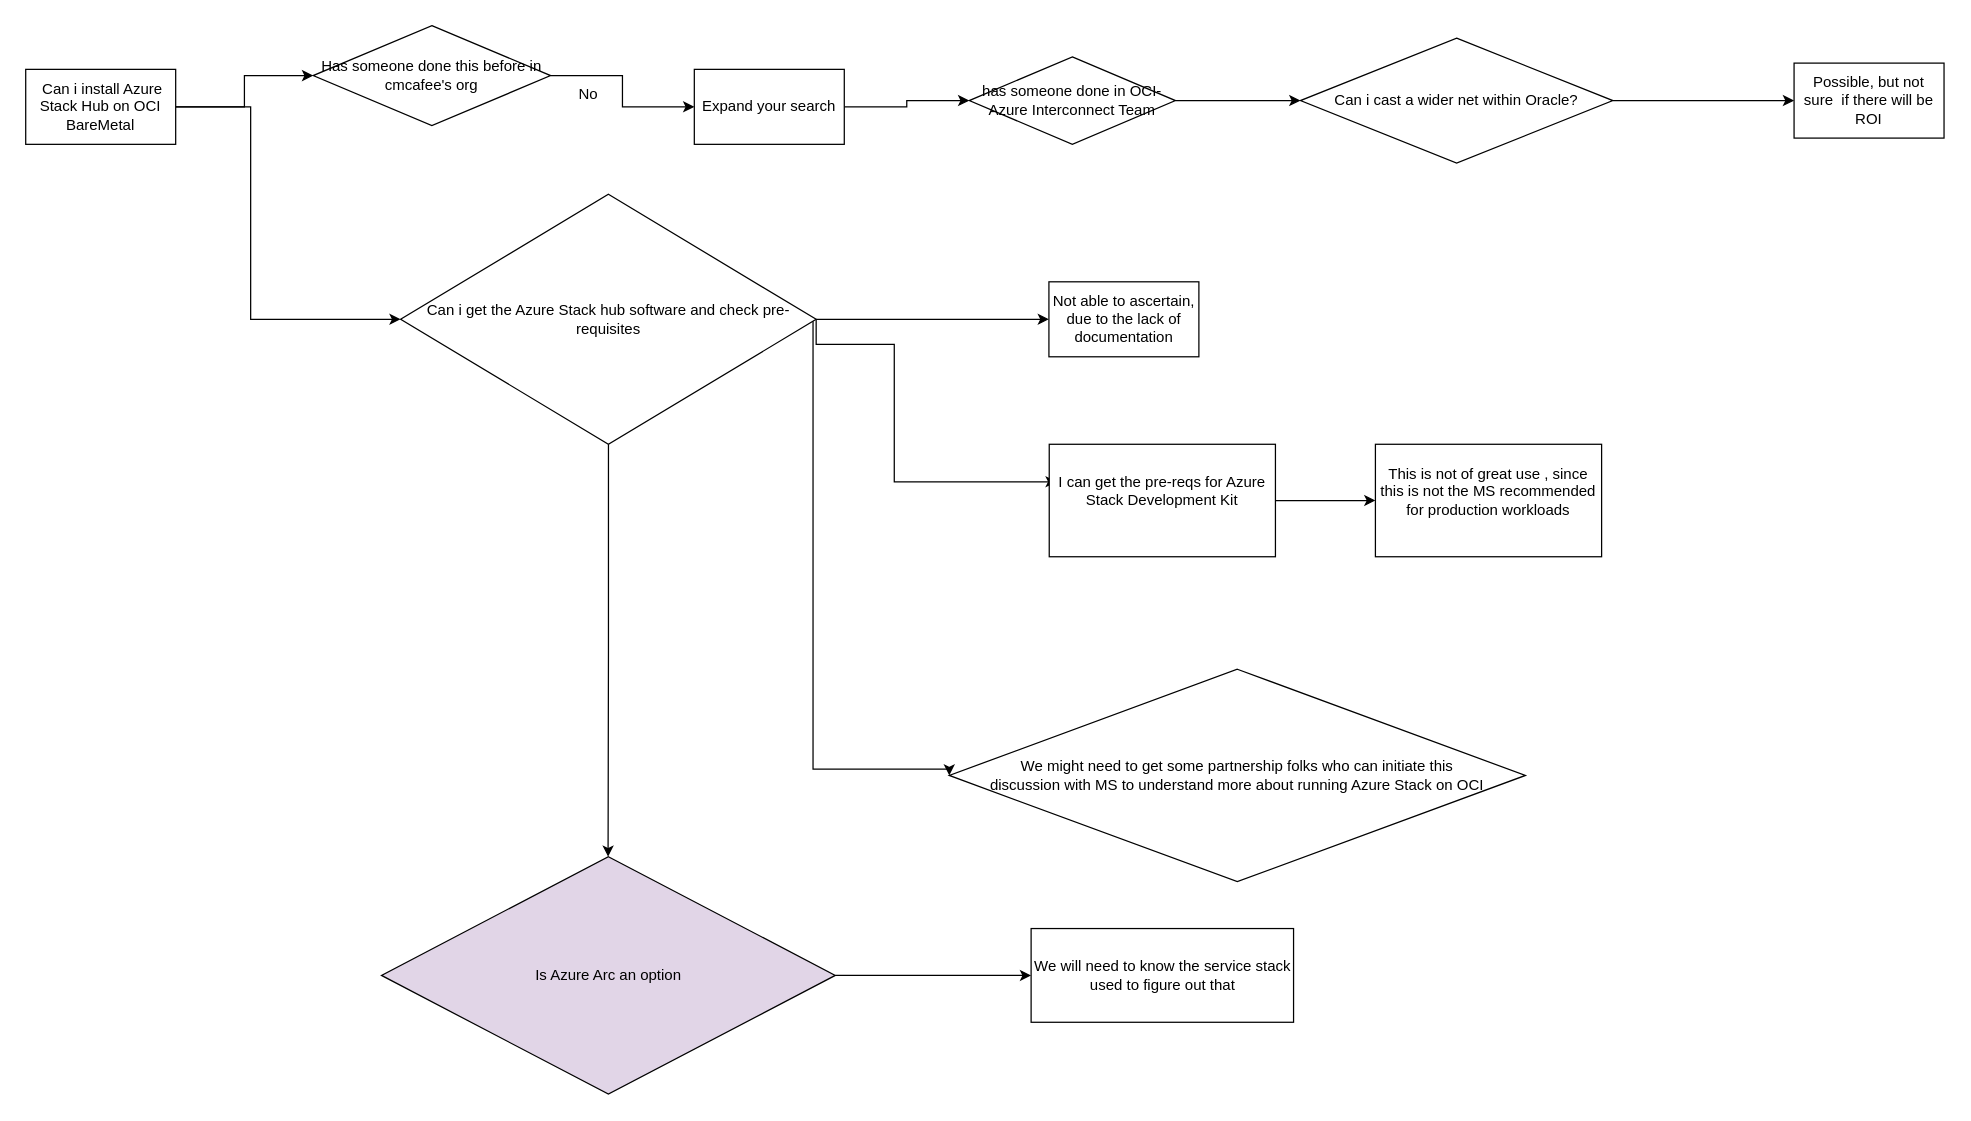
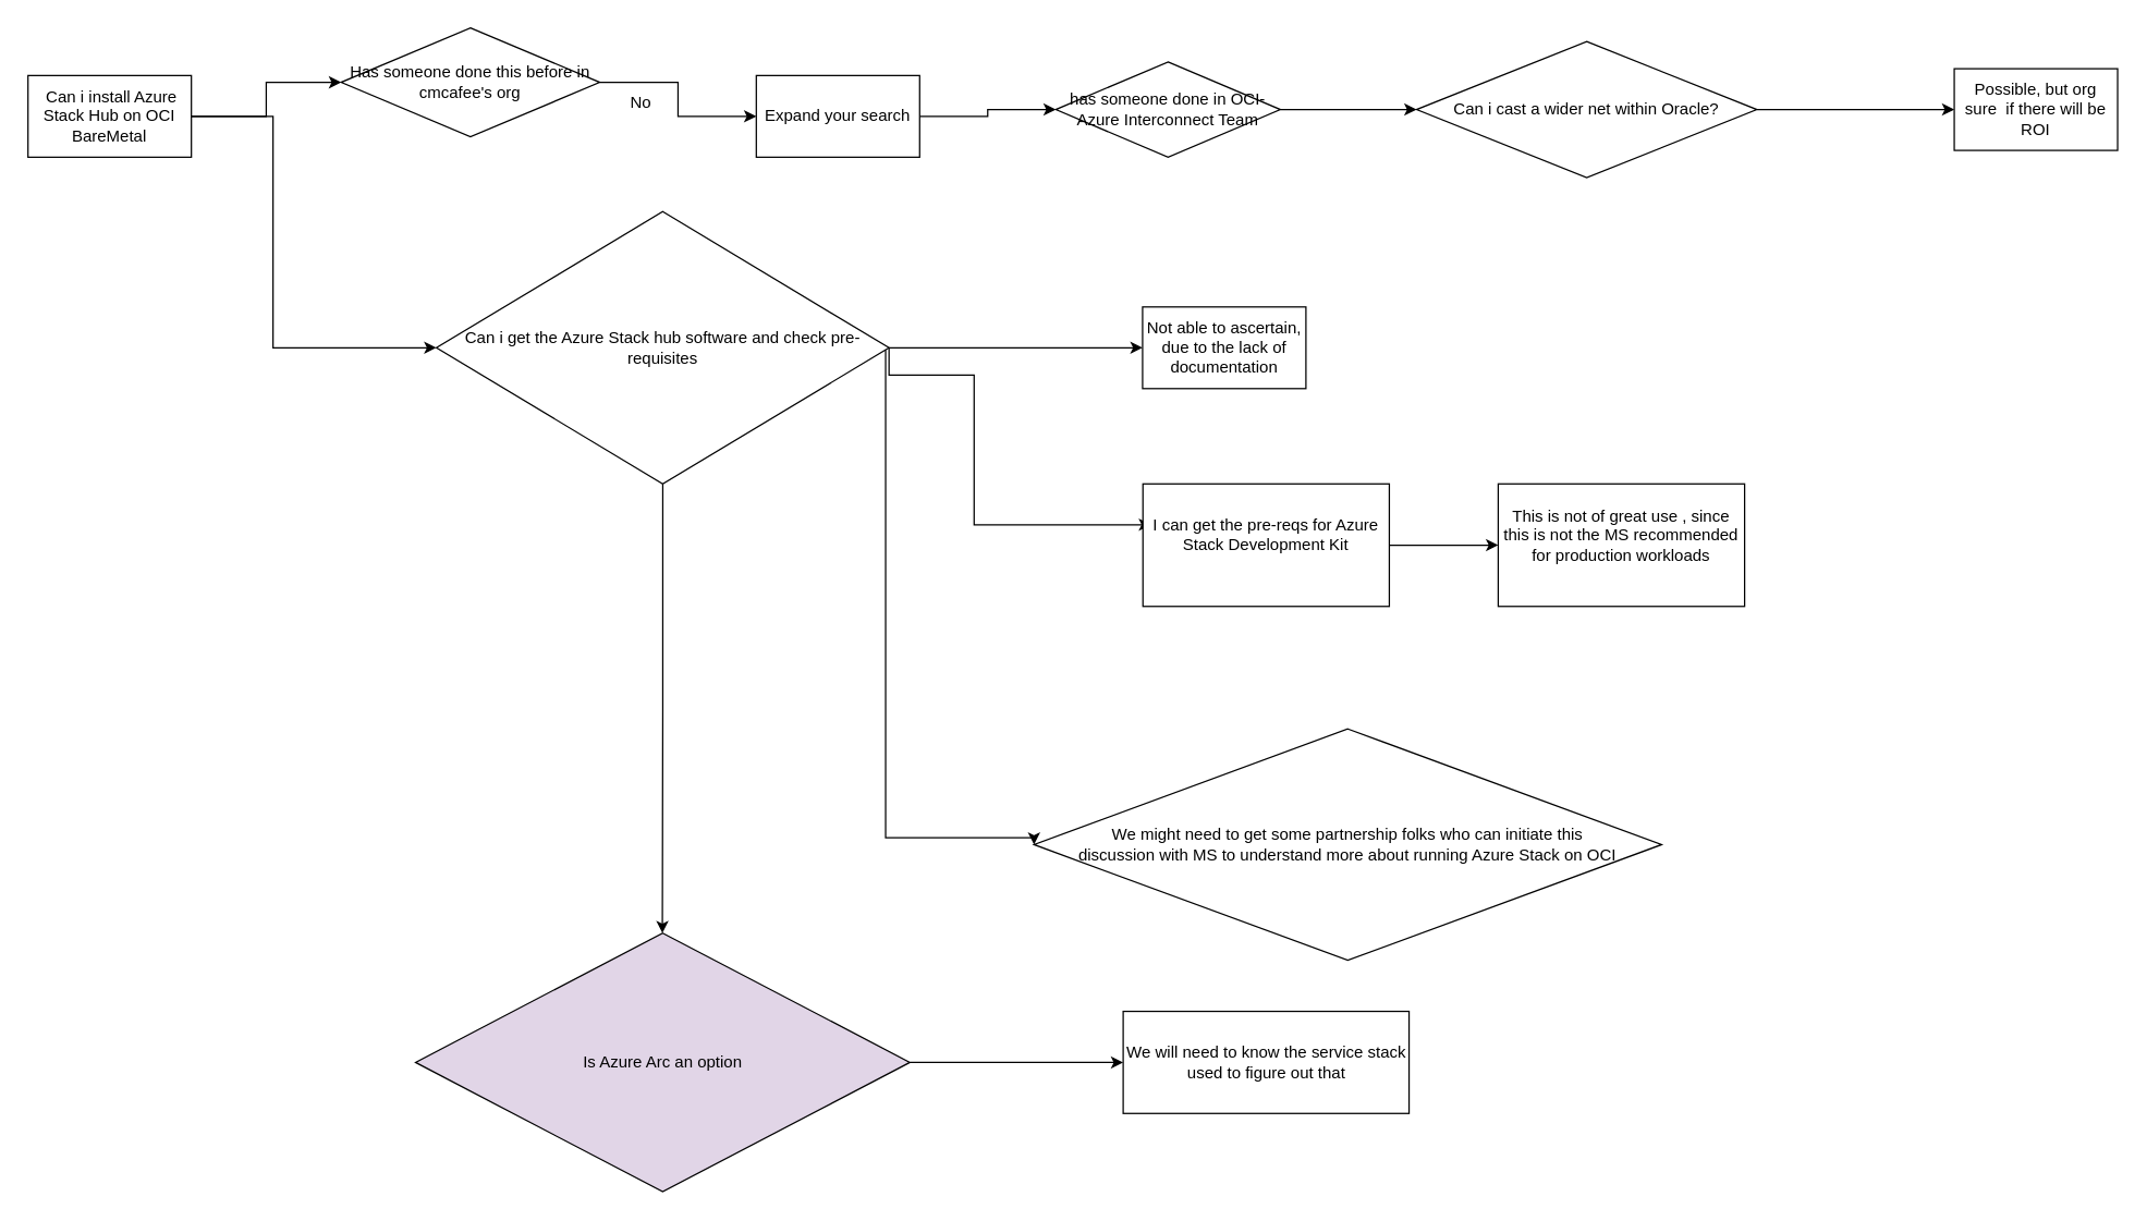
- <mxCell id="23" value="Possible, but not sure&amp;nbsp; if there will be ROI" style="whiteSpace=wrap;html=1;rounded=0;" vertex="1" parent="1"><mxGeometry x="1435" y="50" width="120" height="60" as="geometry" /></mxCell>
+ <mxCell id="23" value="Possible, but org sure&amp;nbsp; if there will be ROI" style="whiteSpace=wrap;html=1;rounded=0;" vertex="1" parent="1"><mxGeometry x="1435" y="50" width="120" height="60" as="geometry" /></mxCell>
